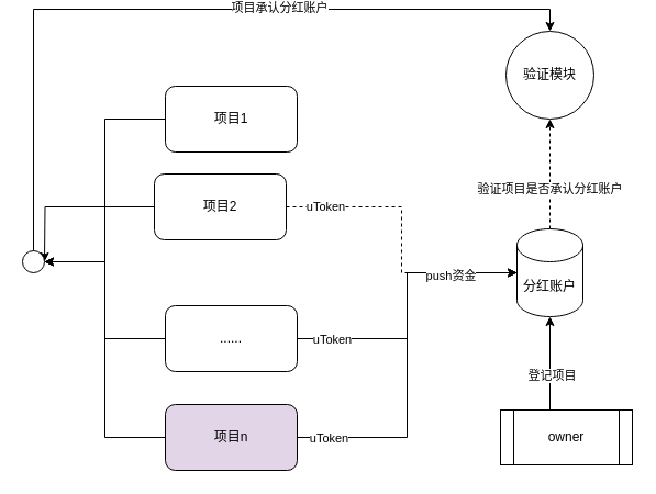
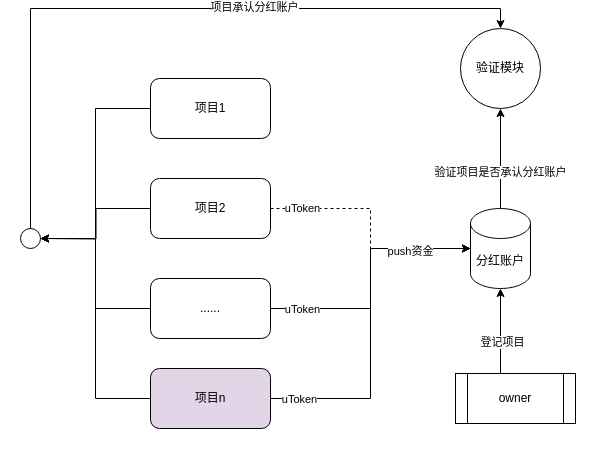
- <mxCell id="17" style="edgeStyle=orthogonalEdgeStyle;rounded=0;orthogonalLoop=1;jettySize=auto;html=1;entryX=0.5;entryY=1;entryDx=0;entryDy=0;dashed=1;" edge="1" parent="1" source="19" target="20"><mxGeometry relative="1" as="geometry" /></mxCell>
+ <mxCell id="17" style="edgeStyle=orthogonalEdgeStyle;rounded=0;orthogonalLoop=1;jettySize=auto;html=1;entryX=0.5;entryY=1;entryDx=0;entryDy=0;" edge="1" parent="1" source="19" target="20"><mxGeometry relative="1" as="geometry" /></mxCell>
- <mxCell id="7" value="项目2" style="rounded=1;whiteSpace=wrap;html=1;" vertex="1" parent="1"><mxGeometry x="140" y="150" width="120" height="60" as="geometry" /></mxCell>
+ <mxCell id="7" value="项目2" style="rounded=1;whiteSpace=wrap;html=1;" vertex="1" parent="1"><mxGeometry x="150" y="170" width="120" height="60" as="geometry" /></mxCell>
